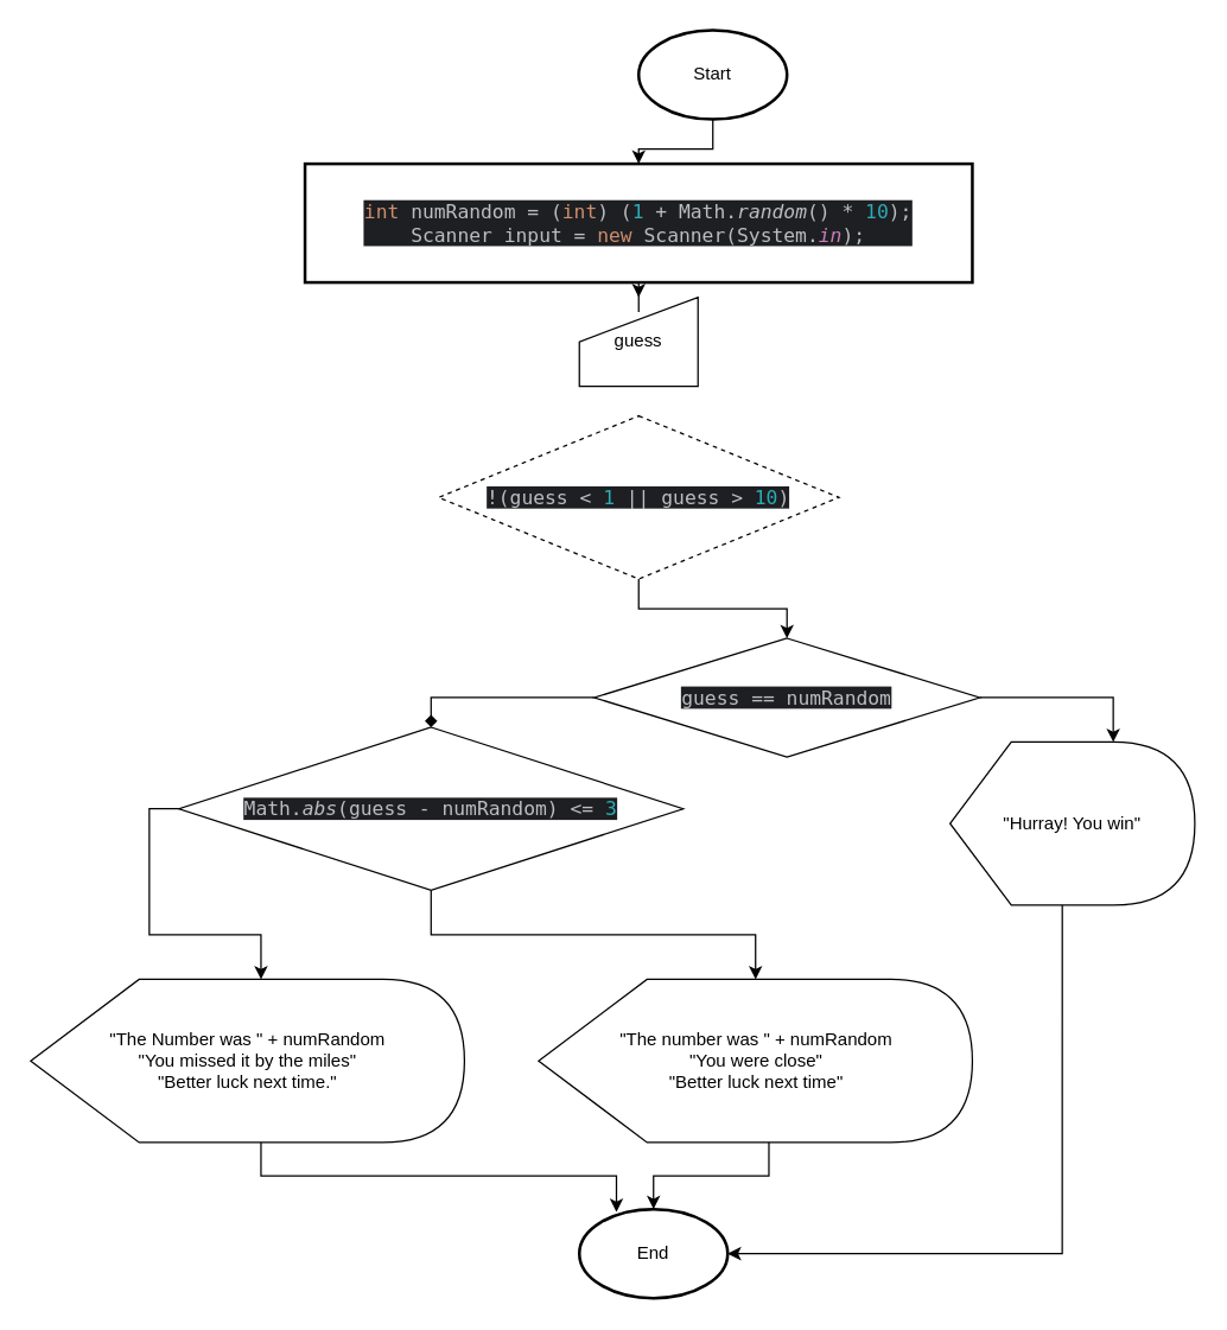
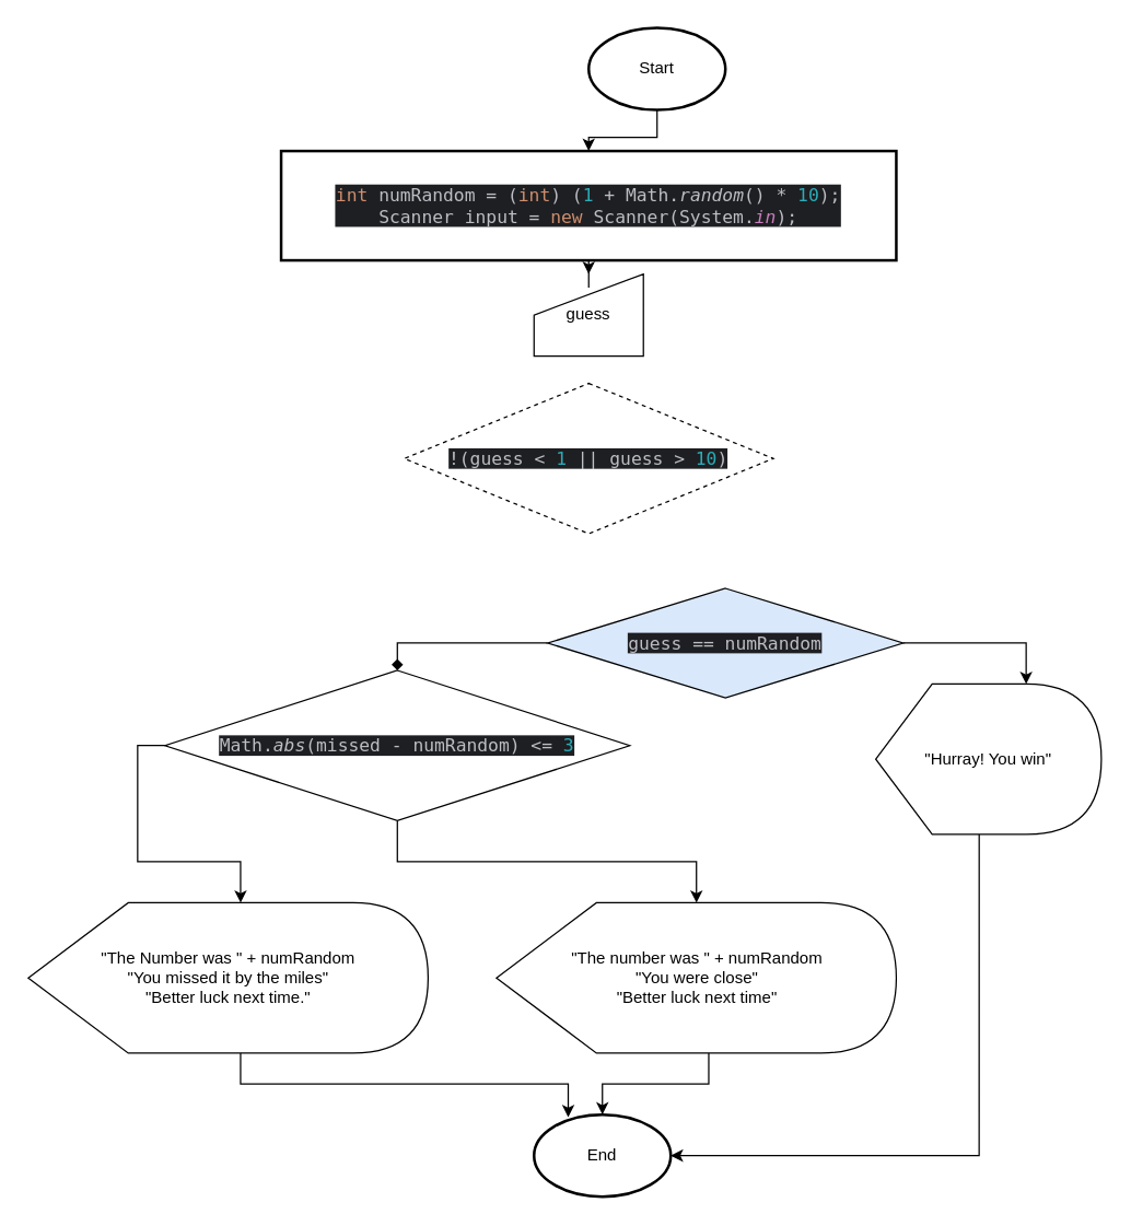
- <mxCell id="7" value="" style="edgeStyle=orthogonalEdgeStyle;rounded=0;orthogonalLoop=1;jettySize=auto;html=1;" edge="1" parent="1" source="8" target="10"><mxGeometry relative="1" as="geometry" /></mxCell>
- <mxCell id="10" value="&lt;div style=&quot;background-color:#1e1f22;color:#bcbec4&quot;&gt;&lt;pre style=&quot;font-family:'JetBrains Mono',monospace;font-size:9.8pt;&quot;&gt;guess == numRandom&lt;/pre&gt;&lt;/div&gt;" style="rhombus;whiteSpace=wrap;html=1;" vertex="1" parent="1"><mxGeometry x="400" y="430" width="260" height="80" as="geometry" /></mxCell>
+ <mxCell id="10" value="&lt;div style=&quot;background-color:#1e1f22;color:#bcbec4&quot;&gt;&lt;pre style=&quot;font-family:'JetBrains Mono',monospace;font-size:9.8pt;&quot;&gt;guess == numRandom&lt;/pre&gt;&lt;/div&gt;" style="rhombus;whiteSpace=wrap;html=1;fillColor=#dae8fc;" vertex="1" parent="1"><mxGeometry x="400" y="430" width="260" height="80" as="geometry" /></mxCell>
- <mxCell id="12" value="&lt;div style=&quot;background-color:#1e1f22;color:#bcbec4&quot;&gt;&lt;pre style=&quot;font-family:'JetBrains Mono',monospace;font-size:9.8pt;&quot;&gt;Math.&lt;span style=&quot;font-style:italic;&quot;&gt;abs&lt;/span&gt;(guess - numRandom) &amp;lt;= &lt;span style=&quot;color:#2aacb8;&quot;&gt;3&lt;/span&gt;&lt;/pre&gt;&lt;/div&gt;" style="rhombus;whiteSpace=wrap;html=1;" vertex="1" parent="1"><mxGeometry x="120" y="490" width="340" height="110" as="geometry" /></mxCell>
+ <mxCell id="12" value="&lt;div style=&quot;background-color:#1e1f22;color:#bcbec4&quot;&gt;&lt;pre style=&quot;font-family:'JetBrains Mono',monospace;font-size:9.8pt;&quot;&gt;Math.&lt;span style=&quot;font-style:italic;&quot;&gt;abs&lt;/span&gt;(missed - numRandom) &amp;lt;= &lt;span style=&quot;color:#2aacb8;&quot;&gt;3&lt;/span&gt;&lt;/pre&gt;&lt;/div&gt;" style="rhombus;whiteSpace=wrap;html=1;" vertex="1" parent="1"><mxGeometry x="120" y="490" width="340" height="110" as="geometry" /></mxCell>
